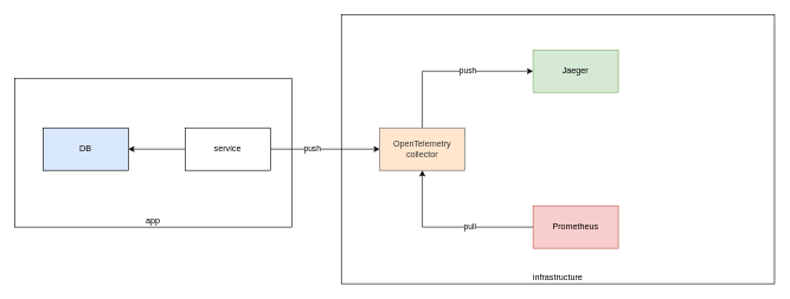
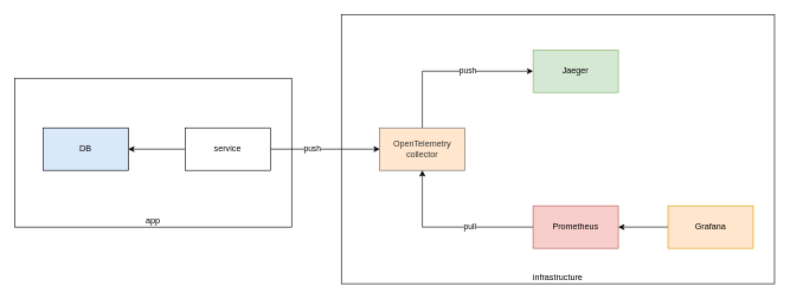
+ <mxCell id="16" style="edgeStyle=orthogonalEdgeStyle;rounded=0;orthogonalLoop=1;jettySize=auto;html=1;entryX=1;entryY=0.5;entryDx=0;entryDy=0;" edge="1" parent="1" source="17" target="14"><mxGeometry relative="1" as="geometry" /></mxCell>
+ <mxCell id="17" value="Grafana" style="rounded=0;whiteSpace=wrap;html=1;fillColor=#ffe6cc;strokeColor=#d79b00;" vertex="1" parent="1"><mxGeometry x="940" y="290" width="120" height="60" as="geometry" /></mxCell>
